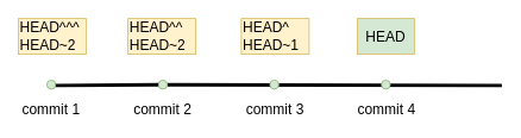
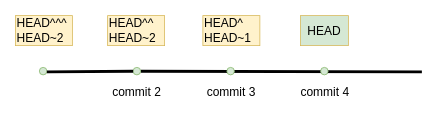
- <mxCell id="8" value="commit 1" style="text;html=1;strokeColor=none;fillColor=none;align=center;verticalAlign=middle;whiteSpace=wrap;rounded=0;fontSize=16;" vertex="1" parent="1"><mxGeometry x="20" y="112" width="74" height="20" as="geometry" /></mxCell>
